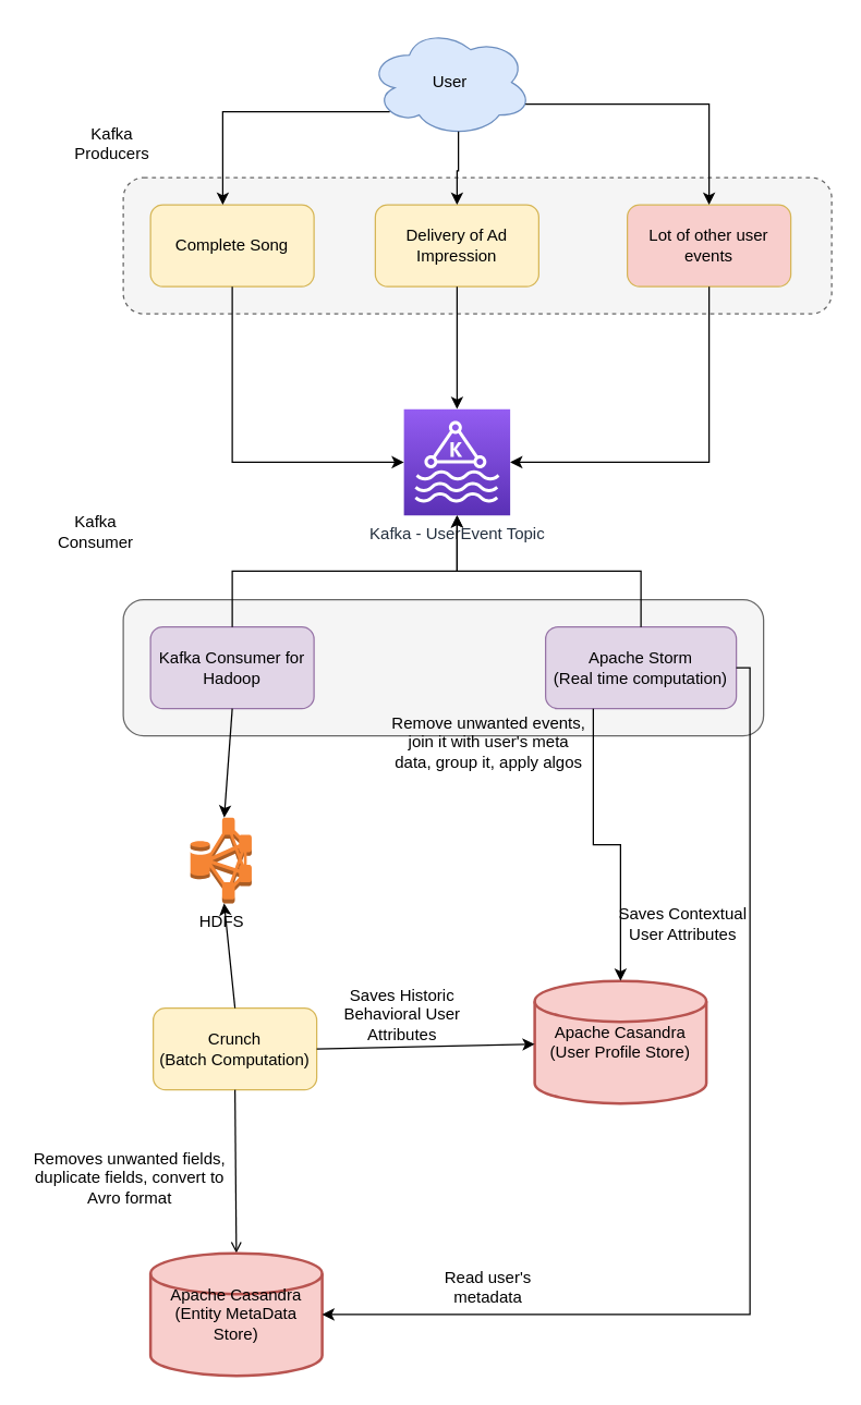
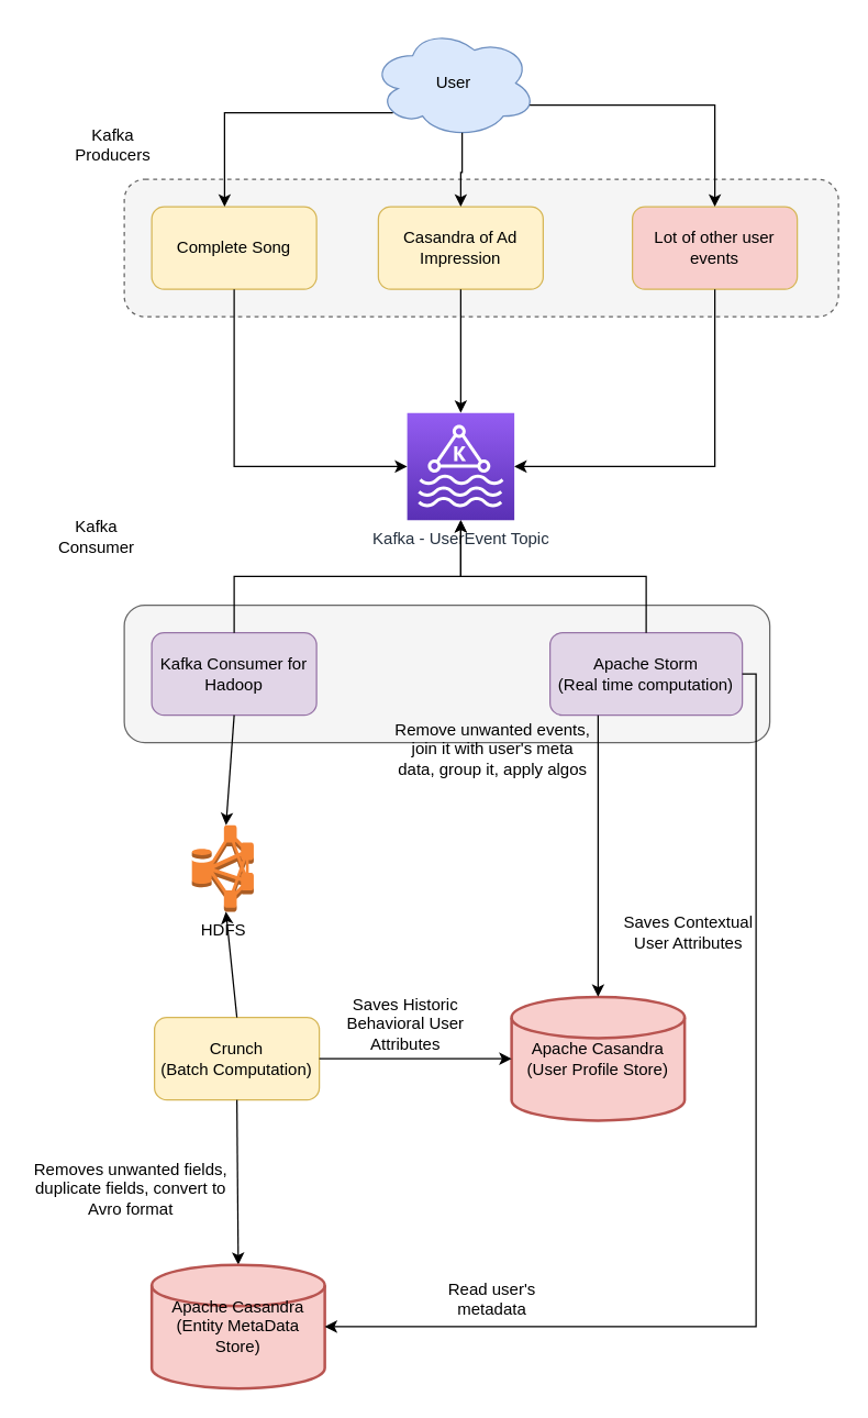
- <mxCell id="6" value="Delivery of Ad Impression" style="rounded=1;whiteSpace=wrap;html=1;fillColor=#fff2cc;strokeColor=#d6b656;" vertex="1" parent="1"><mxGeometry x="275" y="150" width="120" height="60" as="geometry" /></mxCell>
+ <mxCell id="6" value="Casandra of Ad Impression" style="rounded=1;whiteSpace=wrap;html=1;fillColor=#fff2cc;strokeColor=#d6b656;" vertex="1" parent="1"><mxGeometry x="275" y="150" width="120" height="60" as="geometry" /></mxCell>
- <mxCell id="28" value="Apache Casandra (User Profile Store)" style="strokeWidth=2;html=1;shape=mxgraph.flowchart.database;whiteSpace=wrap;fillColor=#f8cecc;strokeColor=#b85450;" vertex="1" parent="1"><mxGeometry x="392" y="720" width="126" height="90" as="geometry" /></mxCell>
+ <mxCell id="28" value="Apache Casandra (User Profile Store)" style="strokeWidth=2;html=1;shape=mxgraph.flowchart.database;whiteSpace=wrap;fillColor=#f8cecc;strokeColor=#b85450;" vertex="1" parent="1"><mxGeometry x="372" y="725" width="126" height="90" as="geometry" /></mxCell>
- <mxCell id="26" value="" style="endArrow=open;html=1;rounded=0;exitX=0.5;exitY=1;exitDx=0;exitDy=0;entryX=0.5;entryY=0;entryDx=0;entryDy=0;entryPerimeter=0;" edge="1" parent="1" source="23" target="31"><mxGeometry width="50" height="50" relative="1" as="geometry"><mxPoint x="360" y="810" as="sourcePoint" /><mxPoint x="172.727" y="920" as="targetPoint" /></mxGeometry></mxCell>
+ <mxCell id="26" value="" style="endArrow=classic;html=1;rounded=0;exitX=0.5;exitY=1;exitDx=0;exitDy=0;entryX=0.5;entryY=0;entryDx=0;entryDy=0;entryPerimeter=0;" edge="1" parent="1" source="23" target="31"><mxGeometry width="50" height="50" relative="1" as="geometry"><mxPoint x="360" y="810" as="sourcePoint" /><mxPoint x="172.727" y="920" as="targetPoint" /></mxGeometry></mxCell>
